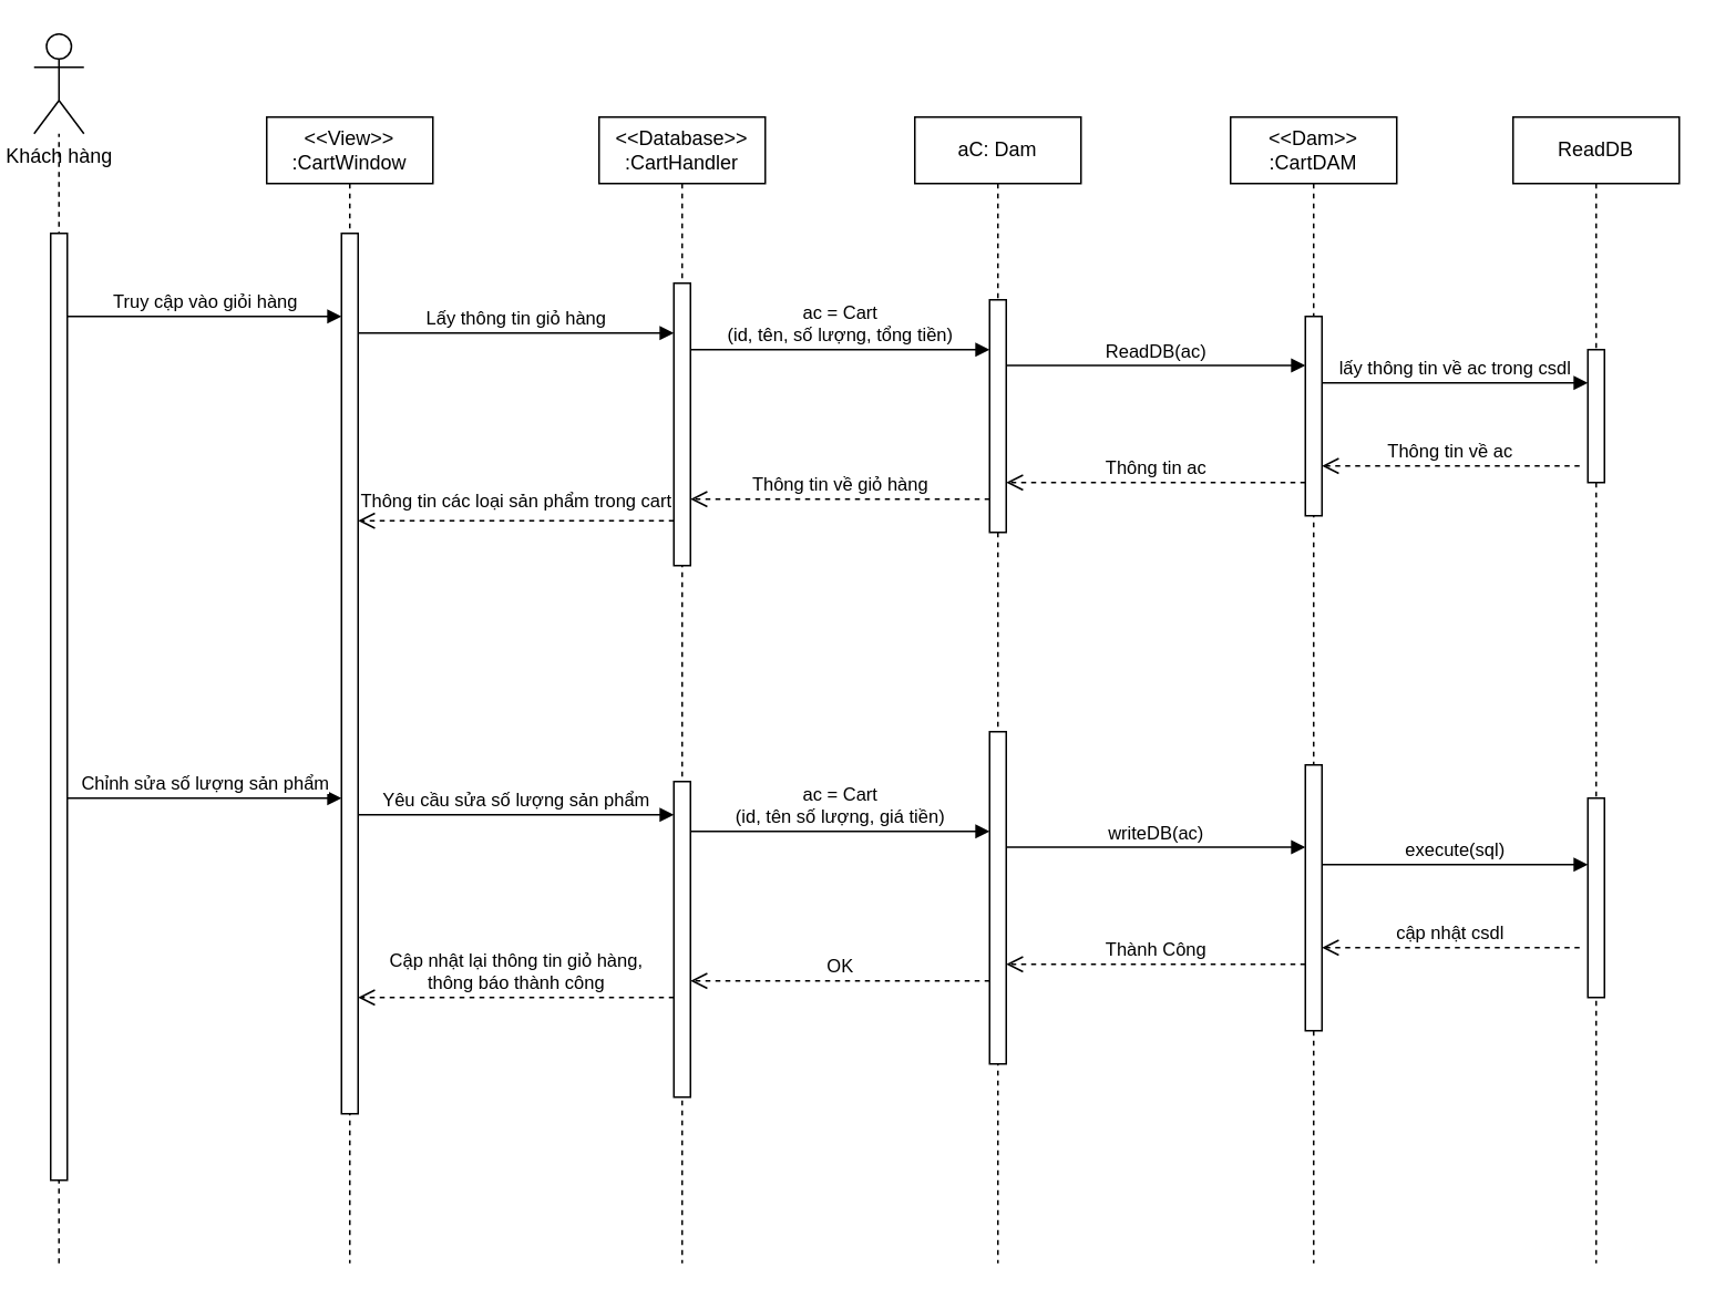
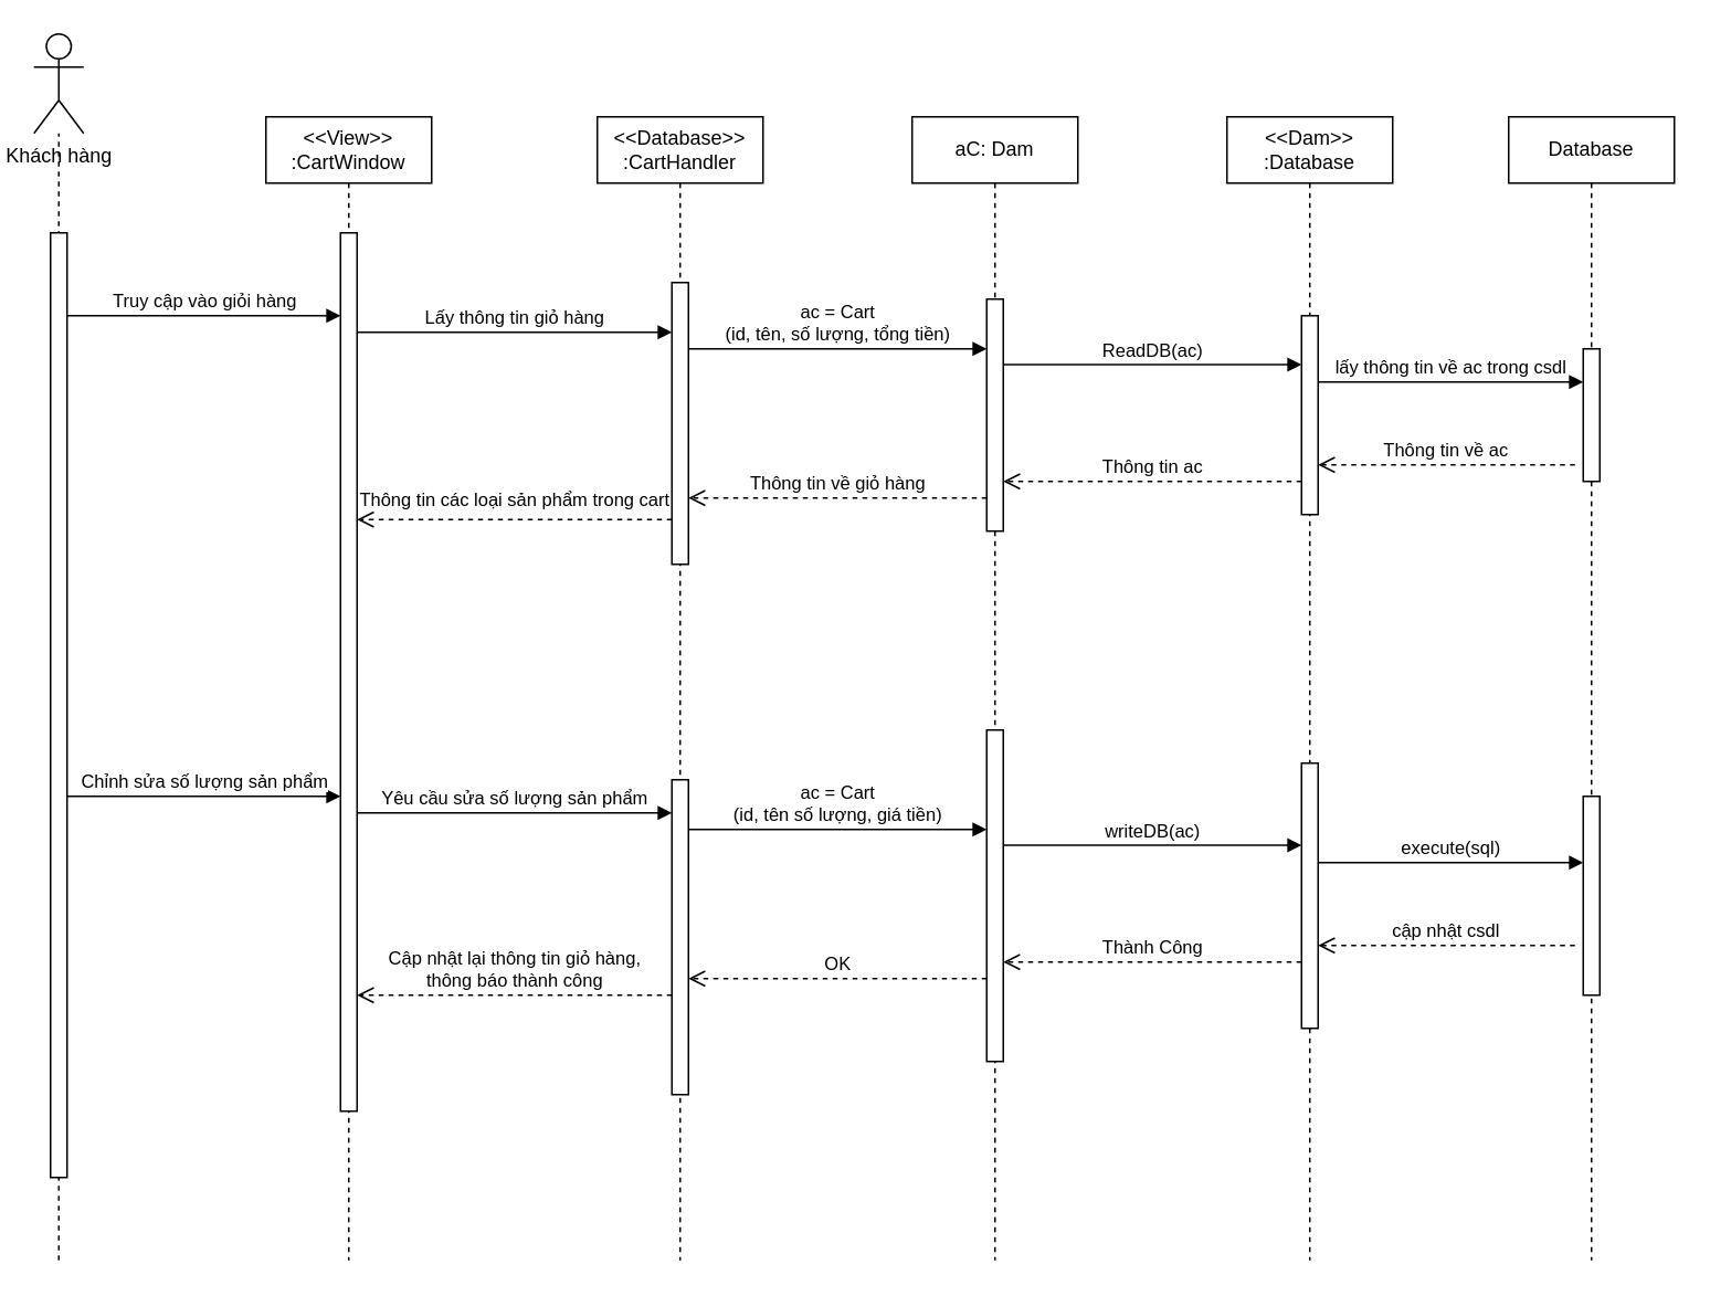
- <mxCell id="10" value="&amp;lt;&amp;lt;Dam&amp;gt;&amp;gt;&lt;div&gt;:CartDAM&lt;/div&gt;" style="shape=umlLifeline;perimeter=lifelinePerimeter;whiteSpace=wrap;html=1;container=0;dropTarget=0;collapsible=0;recursiveResize=0;outlineConnect=0;portConstraint=eastwest;newEdgeStyle={&quot;edgeStyle&quot;:&quot;elbowEdgeStyle&quot;,&quot;elbow&quot;:&quot;vertical&quot;,&quot;curved&quot;:0,&quot;rounded&quot;:0};" vertex="1" parent="1"><mxGeometry x="740" y="70" width="100" height="690" as="geometry" /></mxCell>
+ <mxCell id="10" value="&amp;lt;&amp;lt;Dam&amp;gt;&amp;gt;&lt;div&gt;:Database&lt;/div&gt;" style="shape=umlLifeline;perimeter=lifelinePerimeter;whiteSpace=wrap;html=1;container=0;dropTarget=0;collapsible=0;recursiveResize=0;outlineConnect=0;portConstraint=eastwest;newEdgeStyle={&quot;edgeStyle&quot;:&quot;elbowEdgeStyle&quot;,&quot;elbow&quot;:&quot;vertical&quot;,&quot;curved&quot;:0,&quot;rounded&quot;:0};" vertex="1" parent="1"><mxGeometry x="740" y="70" width="100" height="690" as="geometry" /></mxCell>
- <mxCell id="12" value="ReadDB" style="shape=umlLifeline;perimeter=lifelinePerimeter;whiteSpace=wrap;html=1;container=0;dropTarget=0;collapsible=0;recursiveResize=0;outlineConnect=0;portConstraint=eastwest;newEdgeStyle={&quot;edgeStyle&quot;:&quot;elbowEdgeStyle&quot;,&quot;elbow&quot;:&quot;vertical&quot;,&quot;curved&quot;:0,&quot;rounded&quot;:0};" vertex="1" parent="1"><mxGeometry x="910" y="70" width="100" height="690" as="geometry" /></mxCell>
+ <mxCell id="12" value="Database" style="shape=umlLifeline;perimeter=lifelinePerimeter;whiteSpace=wrap;html=1;container=0;dropTarget=0;collapsible=0;recursiveResize=0;outlineConnect=0;portConstraint=eastwest;newEdgeStyle={&quot;edgeStyle&quot;:&quot;elbowEdgeStyle&quot;,&quot;elbow&quot;:&quot;vertical&quot;,&quot;curved&quot;:0,&quot;rounded&quot;:0};" vertex="1" parent="1"><mxGeometry x="910" y="70" width="100" height="690" as="geometry" /></mxCell>
